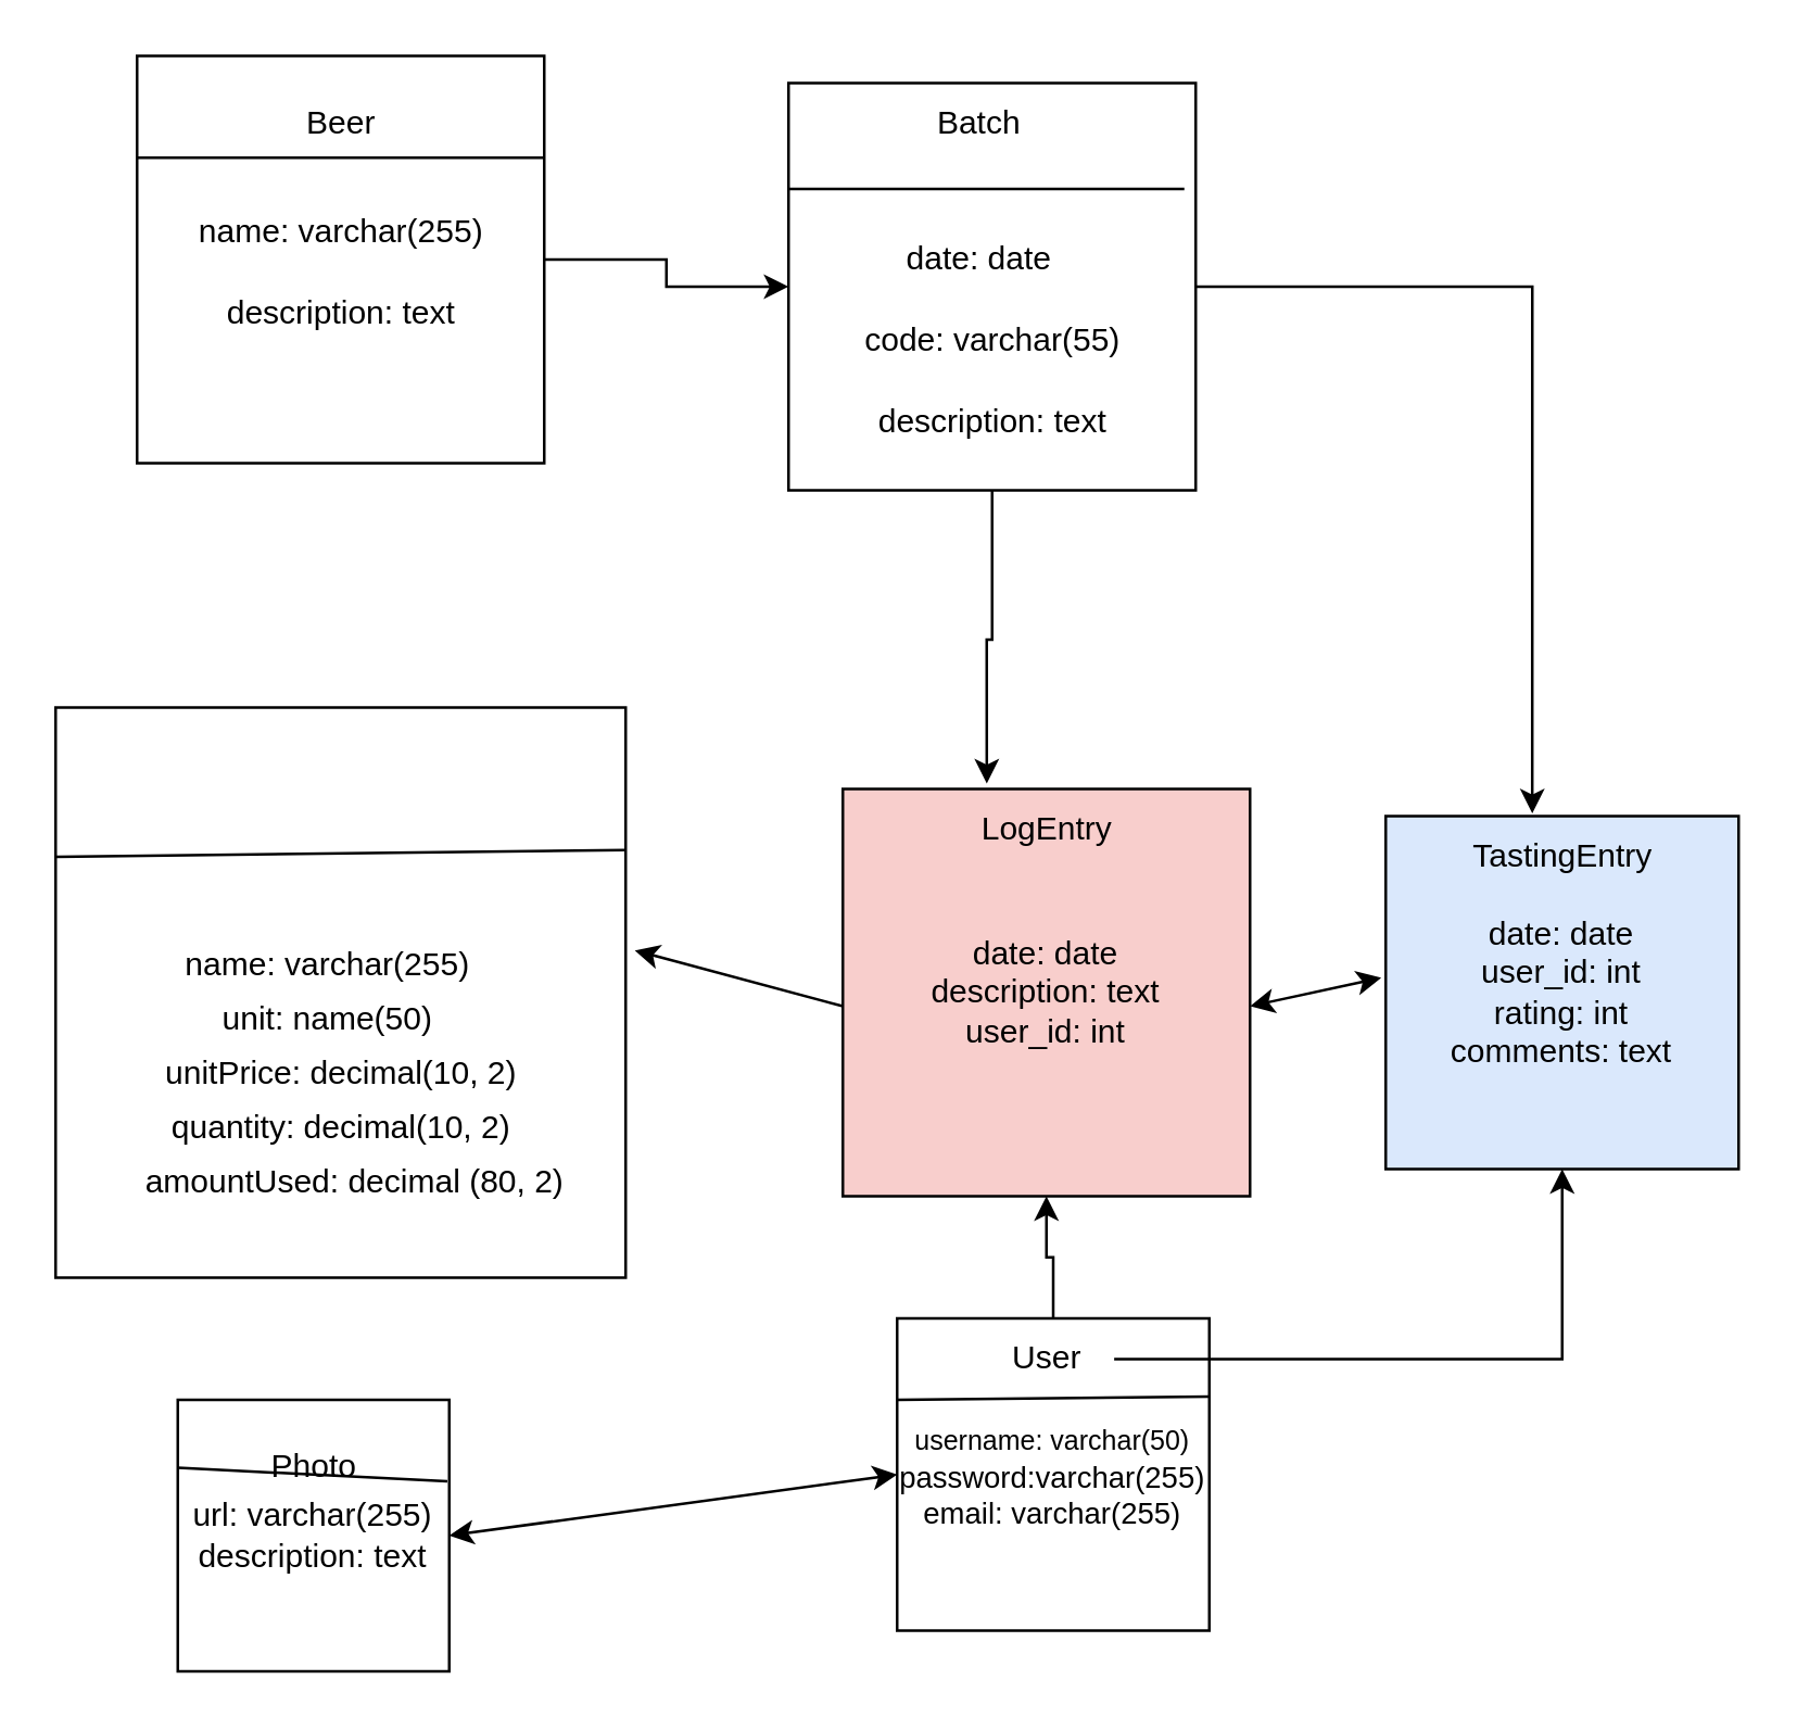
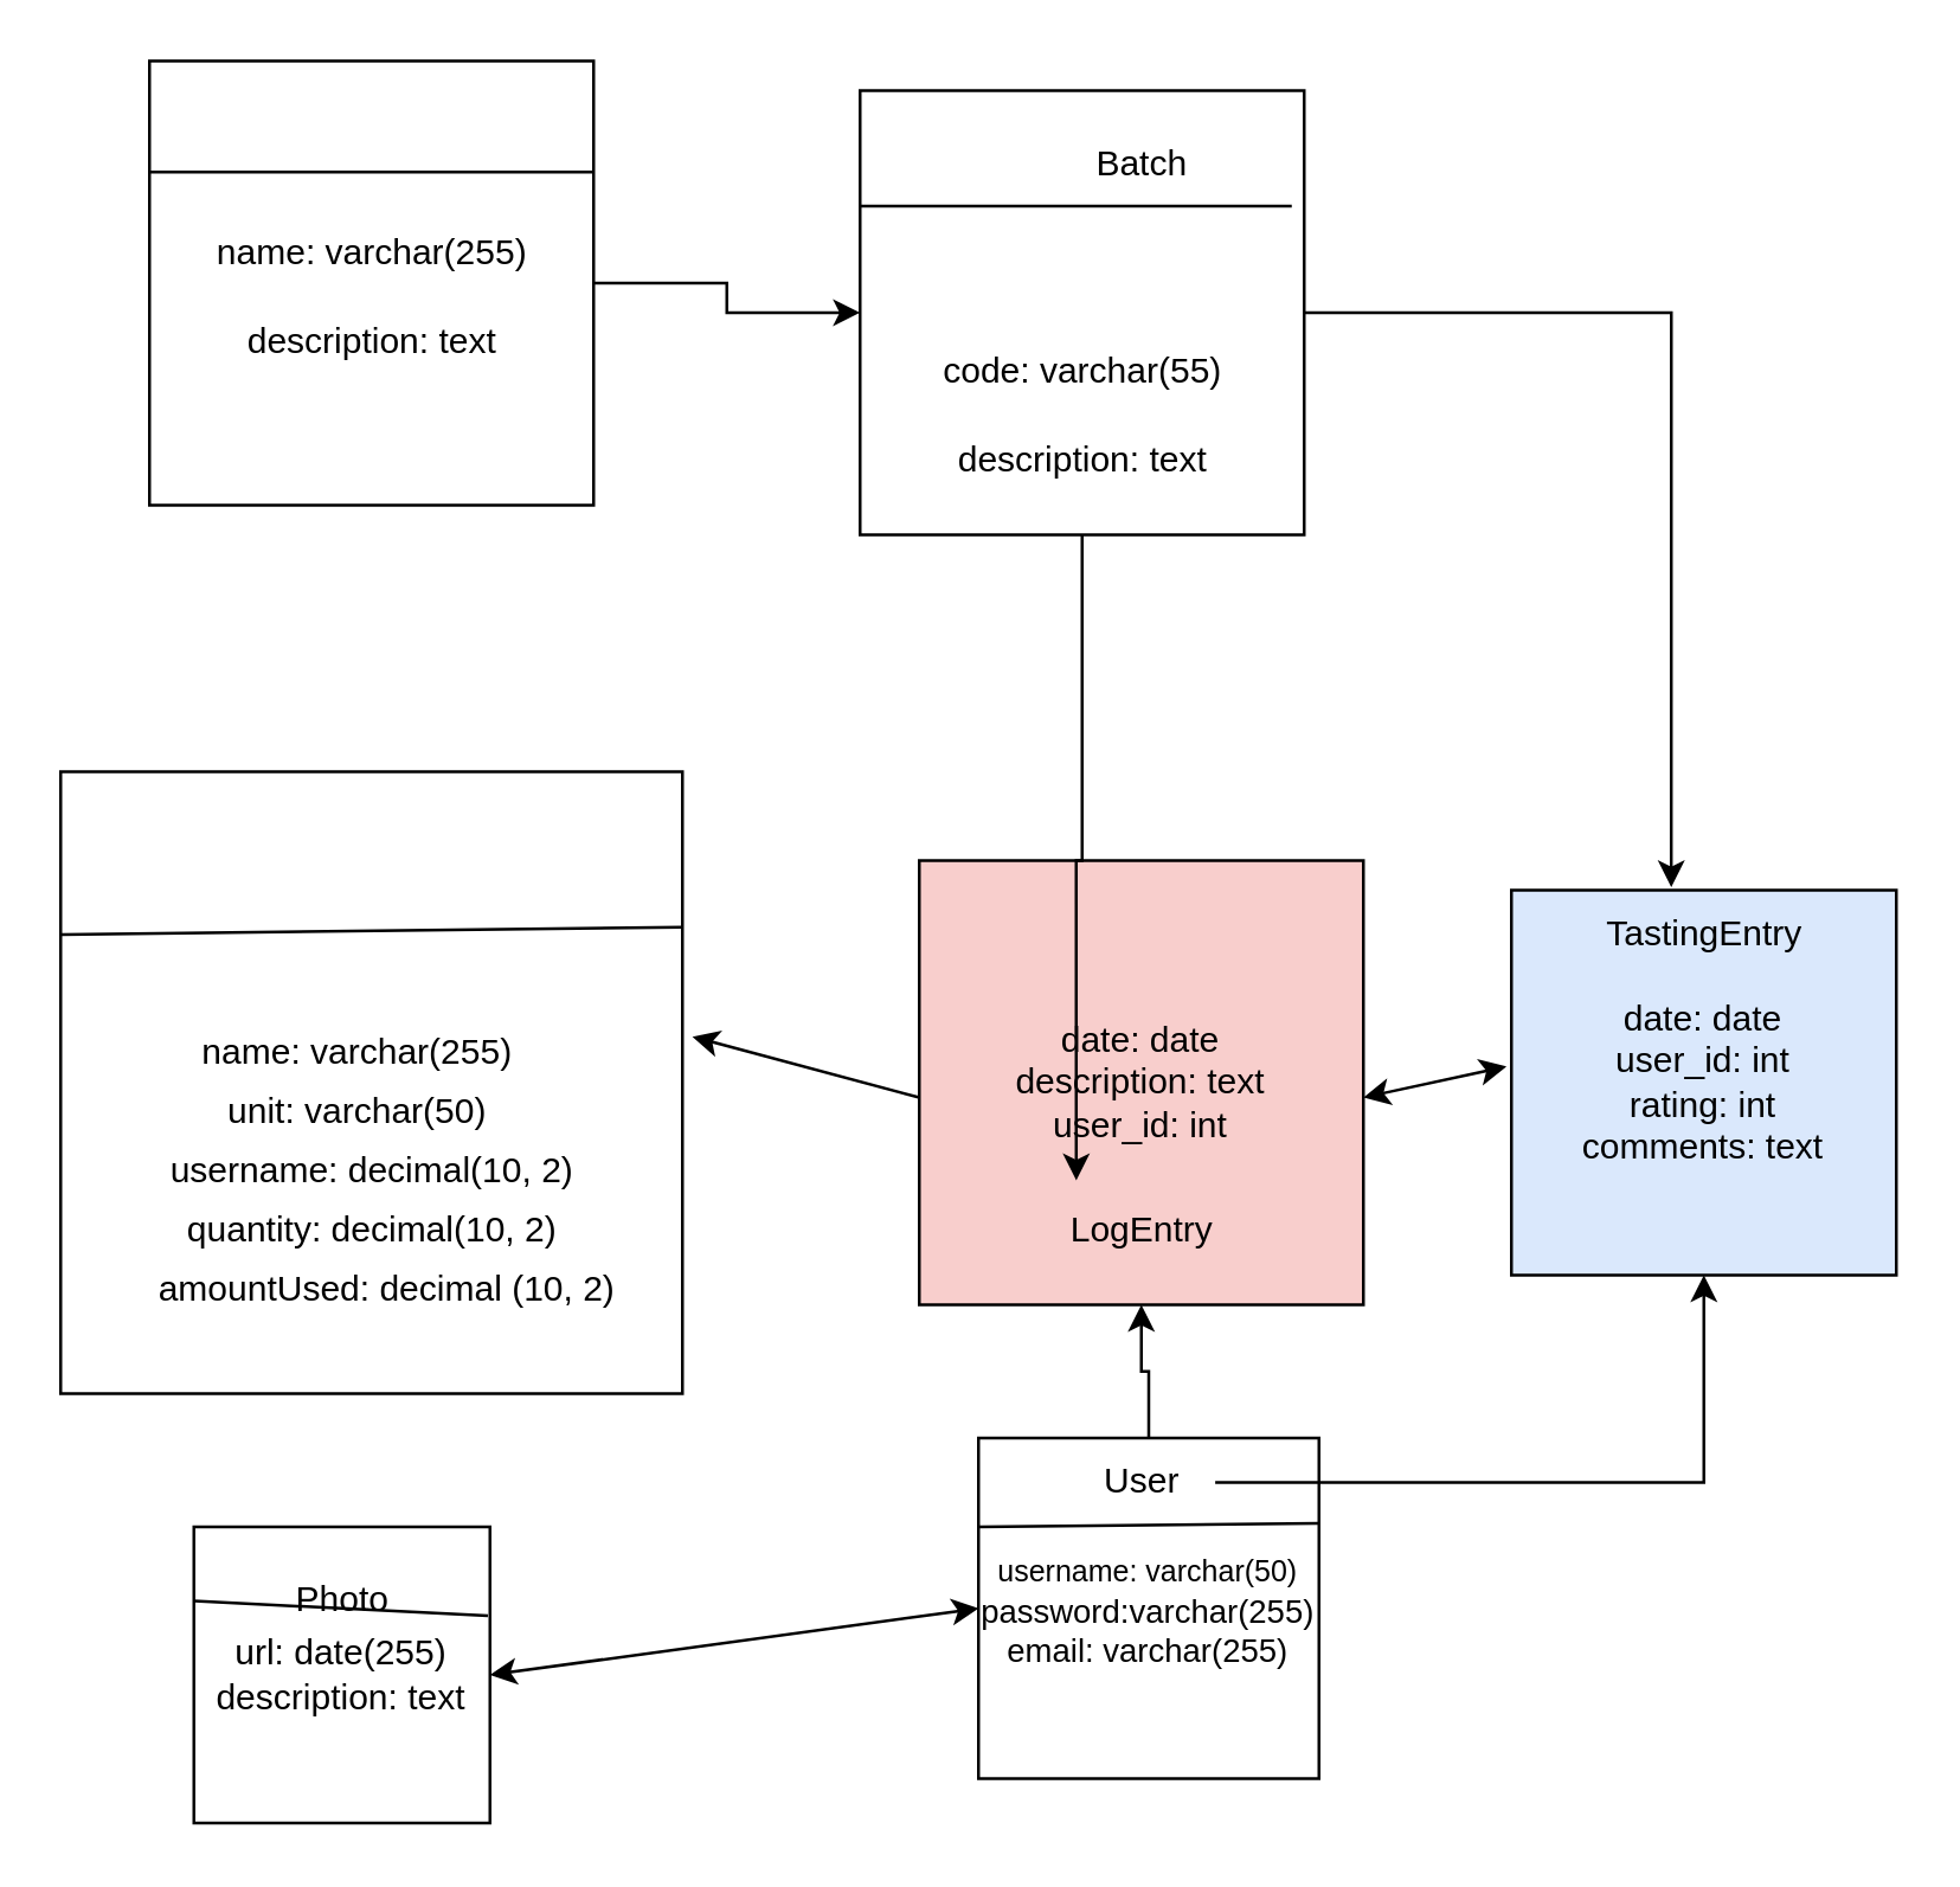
- <mxCell id="4" value="Beer" style="text;html=1;align=center;verticalAlign=middle;resizable=0;points=[];autosize=1;strokeColor=none;fillColor=none;" vertex="1" parent="1"><mxGeometry x="100" y="30" width="50" height="30" as="geometry" /></mxCell>
- <mxCell id="9" value="Batch" style="text;html=1;align=center;verticalAlign=middle;resizable=0;points=[];autosize=1;strokeColor=none;fillColor=none;" vertex="1" parent="1"><mxGeometry x="335.05" y="30" width="50" height="30" as="geometry" /></mxCell>
+ <mxCell id="9" value="Batch" style="text;html=1;align=center;verticalAlign=middle;resizable=0;points=[];autosize=1;strokeColor=none;fillColor=none;" vertex="1" parent="1"><mxGeometry x="360.05" y="40" width="50" height="30" as="geometry" /></mxCell>
- <mxCell id="11" value="date: date" style="text;html=1;align=center;verticalAlign=middle;resizable=0;points=[];autosize=1;strokeColor=none;fillColor=none;" vertex="1" parent="1"><mxGeometry x="320.05" y="80" width="80" height="30" as="geometry" /></mxCell>
- <mxCell id="22" value="LogEntry" style="text;html=1;align=center;verticalAlign=middle;resizable=0;points=[];autosize=1;strokeColor=none;fillColor=none;" vertex="1" parent="1"><mxGeometry x="350" y="290" width="70" height="30" as="geometry" /></mxCell>
+ <mxCell id="22" value="LogEntry" style="text;html=1;align=center;verticalAlign=middle;resizable=0;points=[];autosize=1;strokeColor=none;fillColor=none;" vertex="1" parent="1"><mxGeometry x="350" y="400" width="70" height="30" as="geometry" /></mxCell>
- <mxCell id="16" value="unit: name(50)" style="text;html=1;align=center;verticalAlign=middle;resizable=0;points=[];autosize=1;strokeColor=none;fillColor=none;" vertex="1" parent="1"><mxGeometry x="65" y="360" width="110" height="30" as="geometry" /></mxCell>
+ <mxCell id="16" value="unit: varchar(50)" style="text;html=1;align=center;verticalAlign=middle;resizable=0;points=[];autosize=1;strokeColor=none;fillColor=none;" vertex="1" parent="1"><mxGeometry x="65" y="360" width="110" height="30" as="geometry" /></mxCell>
- <mxCell id="17" value="unitPrice: decimal(10, 2)" style="text;html=1;align=center;verticalAlign=middle;resizable=0;points=[];autosize=1;strokeColor=none;fillColor=none;" vertex="1" parent="1"><mxGeometry x="50" y="380" width="150" height="30" as="geometry" /></mxCell>
+ <mxCell id="17" value="username: decimal(10, 2)" style="text;html=1;align=center;verticalAlign=middle;resizable=0;points=[];autosize=1;strokeColor=none;fillColor=none;" vertex="1" parent="1"><mxGeometry x="50" y="380" width="150" height="30" as="geometry" /></mxCell>
- <mxCell id="19" value="amountUsed: decimal (80, 2)" style="text;html=1;align=center;verticalAlign=middle;resizable=0;points=[];autosize=1;strokeColor=none;fillColor=none;" vertex="1" parent="1"><mxGeometry x="40" y="420" width="180" height="30" as="geometry" /></mxCell>
+ <mxCell id="19" value="amountUsed: decimal (10, 2)" style="text;html=1;align=center;verticalAlign=middle;resizable=0;points=[];autosize=1;strokeColor=none;fillColor=none;" vertex="1" parent="1"><mxGeometry x="40" y="420" width="180" height="30" as="geometry" /></mxCell>
- <mxCell id="23" value="url: varchar(255&lt;span style=&quot;background-color: initial;&quot;&gt;)&lt;/span&gt;&lt;div&gt;&lt;span style=&quot;background-color: initial;&quot;&gt;description: text&lt;/span&gt;&lt;/div&gt;" style="whiteSpace=wrap;html=1;aspect=fixed;" vertex="1" parent="1"><mxGeometry x="65" y="515" width="100" height="100" as="geometry" /></mxCell>
+ <mxCell id="23" value="url: date(255&lt;span style=&quot;background-color: initial;&quot;&gt;)&lt;/span&gt;&lt;div&gt;&lt;span style=&quot;background-color: initial;&quot;&gt;description: text&lt;/span&gt;&lt;/div&gt;" style="whiteSpace=wrap;html=1;aspect=fixed;" vertex="1" parent="1"><mxGeometry x="65" y="515" width="100" height="100" as="geometry" /></mxCell>
